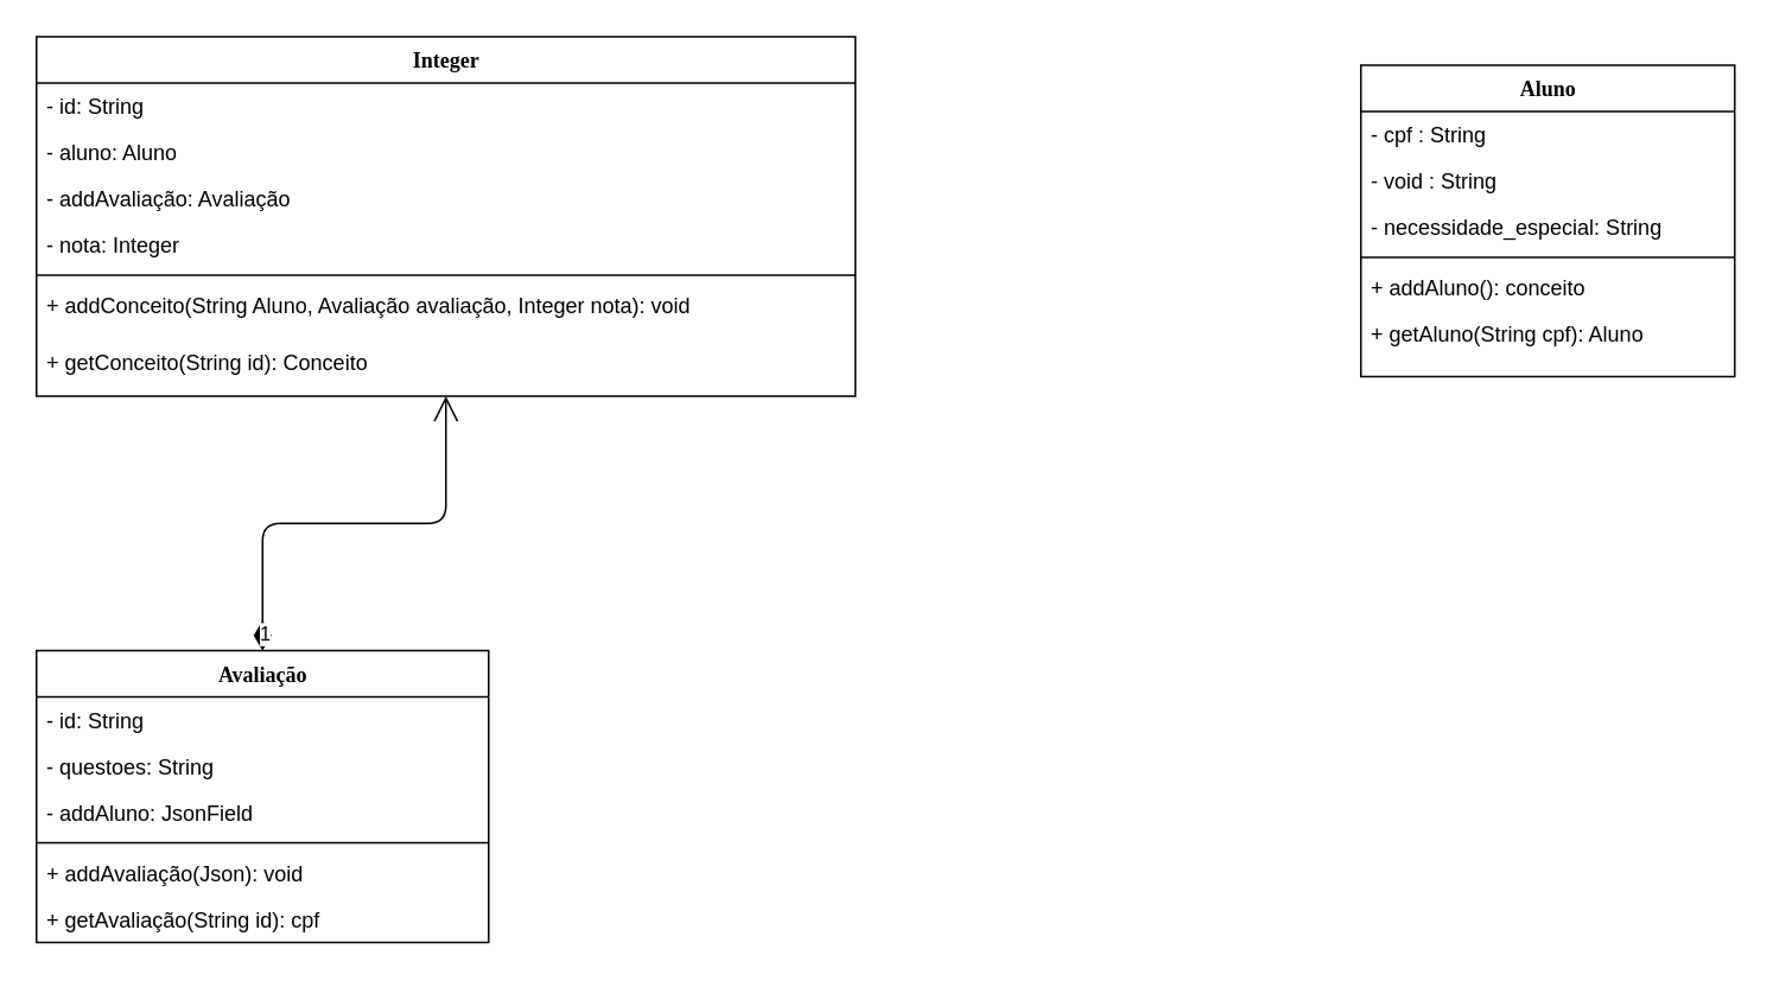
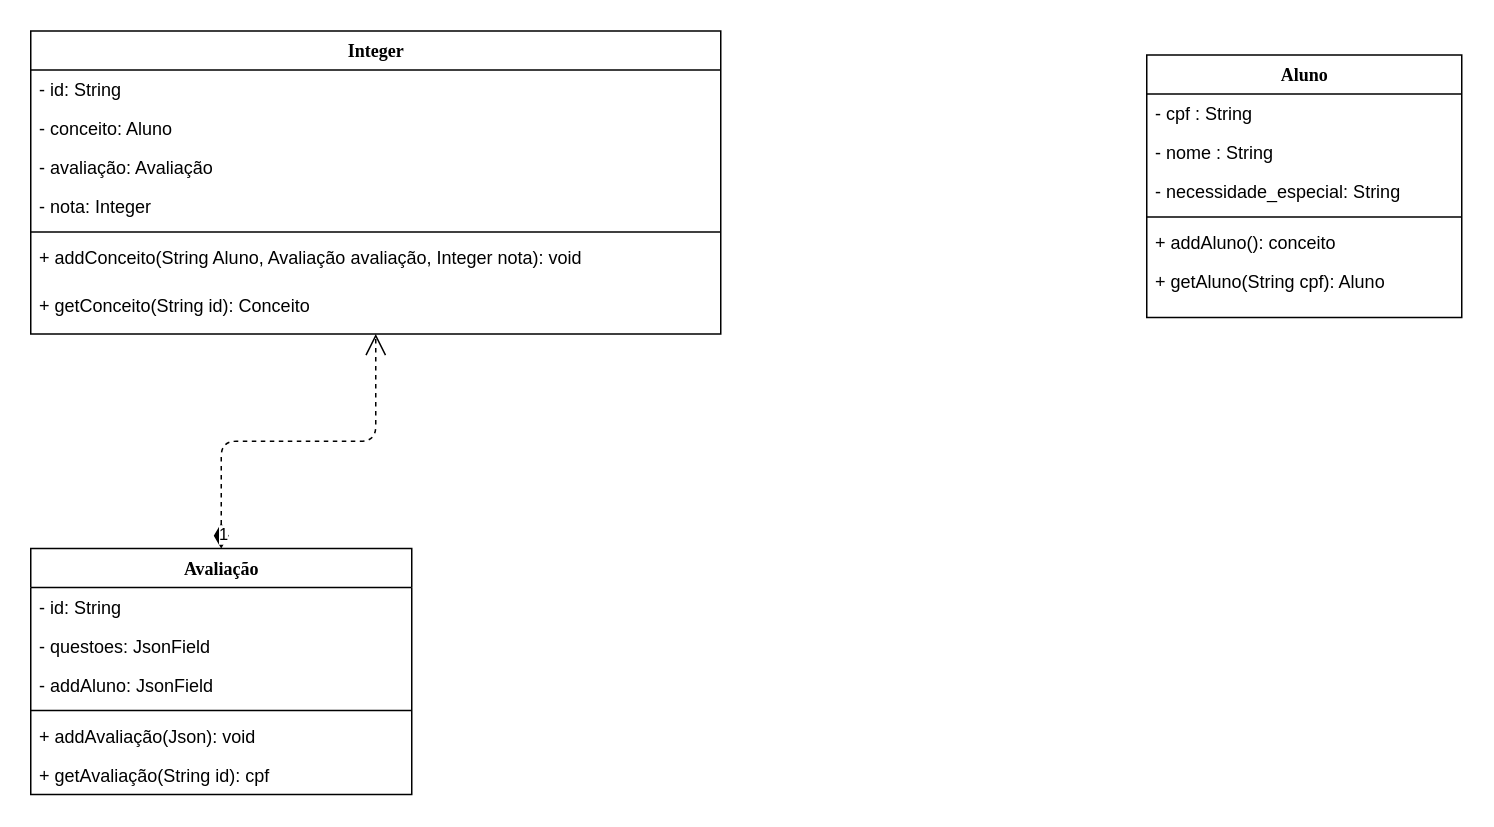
- <mxCell id="4" value="- aluno: Aluno" style="text;html=1;strokeColor=none;fillColor=none;align=left;verticalAlign=top;spacingLeft=4;spacingRight=4;whiteSpace=wrap;overflow=hidden;rotatable=0;points=[[0,0.5],[1,0.5]];portConstraint=eastwest;" vertex="1" parent="2"><mxGeometry y="52" width="460" height="26" as="geometry" /></mxCell>
+ <mxCell id="4" value="- conceito: Aluno" style="text;html=1;strokeColor=none;fillColor=none;align=left;verticalAlign=top;spacingLeft=4;spacingRight=4;whiteSpace=wrap;overflow=hidden;rotatable=0;points=[[0,0.5],[1,0.5]];portConstraint=eastwest;" vertex="1" parent="2"><mxGeometry y="52" width="460" height="26" as="geometry" /></mxCell>
- <mxCell id="19" value="&lt;div&gt;- void : String&lt;/div&gt;&lt;div&gt;&lt;br&gt;&lt;/div&gt;" style="text;html=1;strokeColor=none;fillColor=none;align=left;verticalAlign=top;spacingLeft=4;spacingRight=4;whiteSpace=wrap;overflow=hidden;rotatable=0;points=[[0,0.5],[1,0.5]];portConstraint=eastwest;" vertex="1" parent="17"><mxGeometry y="52" width="210" height="26" as="geometry" /></mxCell>
+ <mxCell id="19" value="&lt;div&gt;- nome : String&lt;/div&gt;&lt;div&gt;&lt;br&gt;&lt;/div&gt;" style="text;html=1;strokeColor=none;fillColor=none;align=left;verticalAlign=top;spacingLeft=4;spacingRight=4;whiteSpace=wrap;overflow=hidden;rotatable=0;points=[[0,0.5],[1,0.5]];portConstraint=eastwest;" vertex="1" parent="17"><mxGeometry y="52" width="210" height="26" as="geometry" /></mxCell>
- <mxCell id="5" value="- addAvaliação: Avaliação" style="text;html=1;strokeColor=none;fillColor=none;align=left;verticalAlign=top;spacingLeft=4;spacingRight=4;whiteSpace=wrap;overflow=hidden;rotatable=0;points=[[0,0.5],[1,0.5]];portConstraint=eastwest;" parent="2" vertex="1"><mxGeometry y="78" width="460" height="26" as="geometry" /></mxCell>
+ <mxCell id="5" value="- avaliação: Avaliação" style="text;html=1;strokeColor=none;fillColor=none;align=left;verticalAlign=top;spacingLeft=4;spacingRight=4;whiteSpace=wrap;overflow=hidden;rotatable=0;points=[[0,0.5],[1,0.5]];portConstraint=eastwest;" parent="2" vertex="1"><mxGeometry y="78" width="460" height="26" as="geometry" /></mxCell>
- <mxCell id="24" value="1" style="endArrow=open;html=1;endSize=12;startArrow=diamondThin;startSize=14;startFill=1;edgeStyle=orthogonalEdgeStyle;align=left;verticalAlign=bottom;entryX=0.5;entryY=1;entryDx=0;entryDy=0;exitX=0.5;exitY=0;exitDx=0;exitDy=0;" edge="1" parent="1" source="10" target="2"><mxGeometry x="-1" y="3" relative="1" as="geometry"><mxPoint x="64" y="481" as="sourcePoint" /><mxPoint x="224" y="481" as="targetPoint" /></mxGeometry></mxCell>
+ <mxCell id="24" value="1" style="endArrow=open;html=1;endSize=12;startArrow=diamondThin;startSize=14;startFill=1;edgeStyle=orthogonalEdgeStyle;align=left;verticalAlign=bottom;entryX=0.5;entryY=1;entryDx=0;entryDy=0;exitX=0.5;exitY=0;exitDx=0;exitDy=0;dashed=1;" edge="1" parent="1" source="10" target="2"><mxGeometry x="-1" y="3" relative="1" as="geometry"><mxPoint x="64" y="481" as="sourcePoint" /><mxPoint x="224" y="481" as="targetPoint" /></mxGeometry></mxCell>
- <mxCell id="12" value="- questoes: String" style="text;html=1;strokeColor=none;fillColor=none;align=left;verticalAlign=top;spacingLeft=4;spacingRight=4;whiteSpace=wrap;overflow=hidden;rotatable=0;points=[[0,0.5],[1,0.5]];portConstraint=eastwest;" vertex="1" parent="10"><mxGeometry y="52" width="254" height="26" as="geometry" /></mxCell>
+ <mxCell id="12" value="- questoes: JsonField" style="text;html=1;strokeColor=none;fillColor=none;align=left;verticalAlign=top;spacingLeft=4;spacingRight=4;whiteSpace=wrap;overflow=hidden;rotatable=0;points=[[0,0.5],[1,0.5]];portConstraint=eastwest;" vertex="1" parent="10"><mxGeometry y="52" width="254" height="26" as="geometry" /></mxCell>
